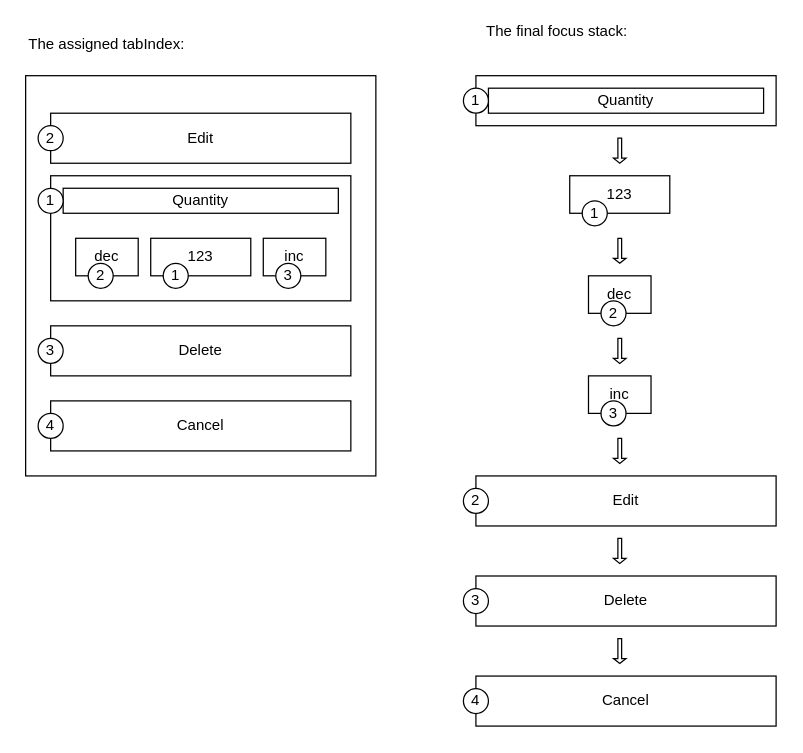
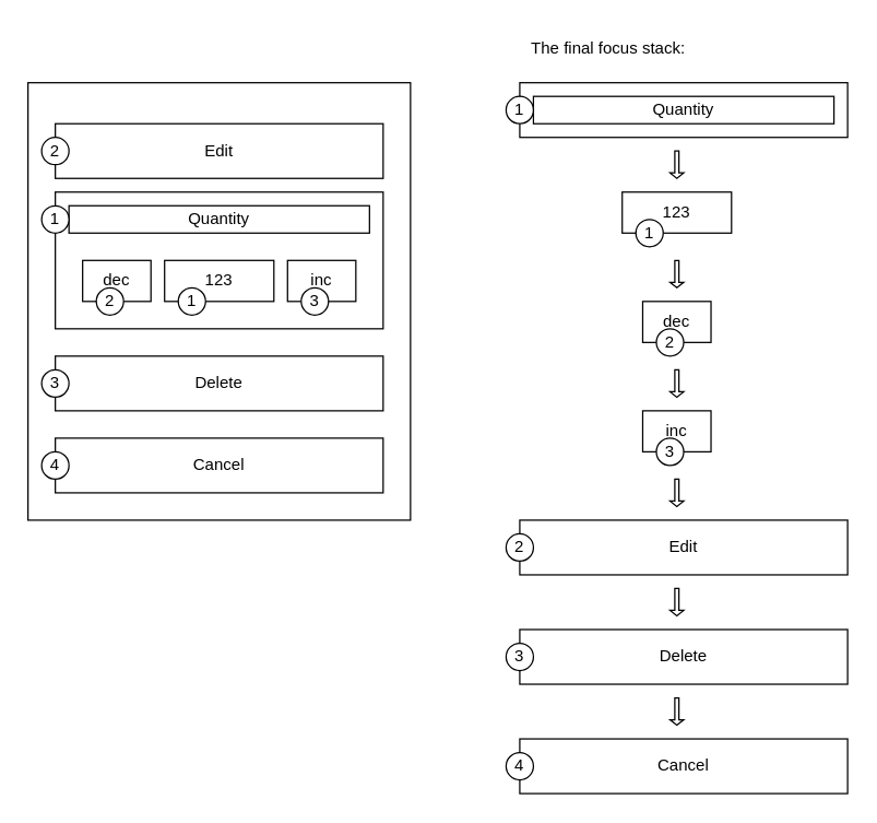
- <mxCell id="7" value="The final focus stack:" style="text;html=1;align=center;verticalAlign=middle;whiteSpace=wrap;rounded=0;" vertex="1" parent="1"><mxGeometry x="380" y="10" width="130" height="30" as="geometry" /></mxCell>
+ <mxCell id="7" value="The final focus stack:" style="text;html=1;align=center;verticalAlign=middle;whiteSpace=wrap;rounded=0;" vertex="1" parent="1"><mxGeometry x="380" y="20" width="130" height="30" as="geometry" /></mxCell>
- <mxCell id="54" value="The assigned tabIndex:" style="text;html=1;align=center;verticalAlign=middle;whiteSpace=wrap;rounded=0;" vertex="1" parent="1"><mxGeometry x="20" y="20" width="130" height="30" as="geometry" /></mxCell>
